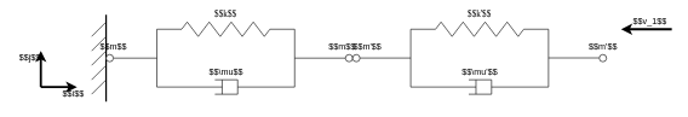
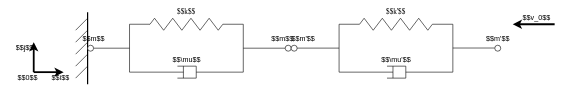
- <mxCell id="59" value="$$v_1$$" style="text;html=1;strokeColor=none;fillColor=none;align=center;verticalAlign=middle;whiteSpace=wrap;rounded=0;dashed=1;" vertex="1" parent="57"><mxGeometry x="20" width="40" height="20" as="geometry" /></mxCell>
+ <mxCell id="59" value="$$v_0$$" style="text;html=1;strokeColor=none;fillColor=none;align=center;verticalAlign=middle;whiteSpace=wrap;rounded=0;dashed=1;" vertex="1" parent="57"><mxGeometry x="20" width="40" height="20" as="geometry" /></mxCell>
+ <mxCell id="56" value="$$0$$" style="text;html=1;strokeColor=none;fillColor=none;align=center;verticalAlign=middle;whiteSpace=wrap;rounded=0;dashed=1;" vertex="1" parent="50"><mxGeometry x="5" y="85" width="40" height="20" as="geometry" /></mxCell>
